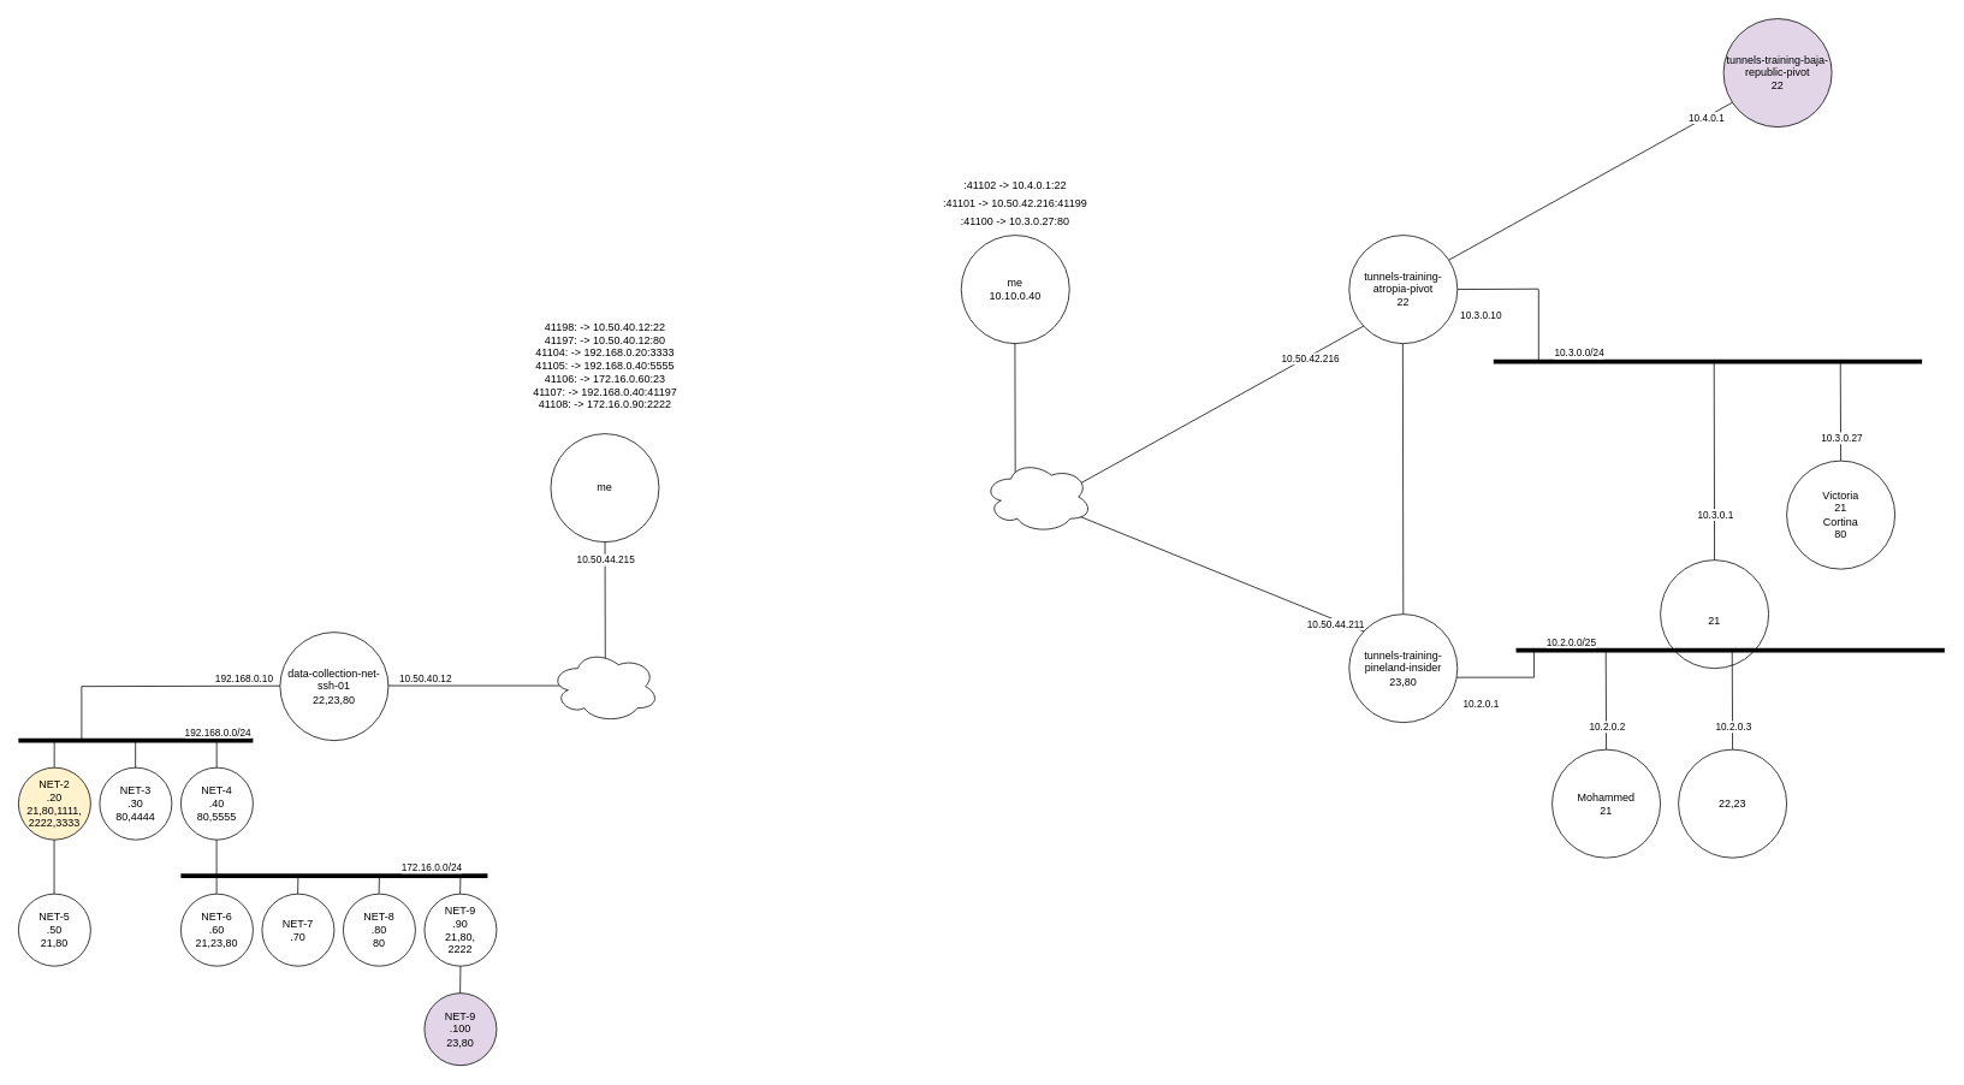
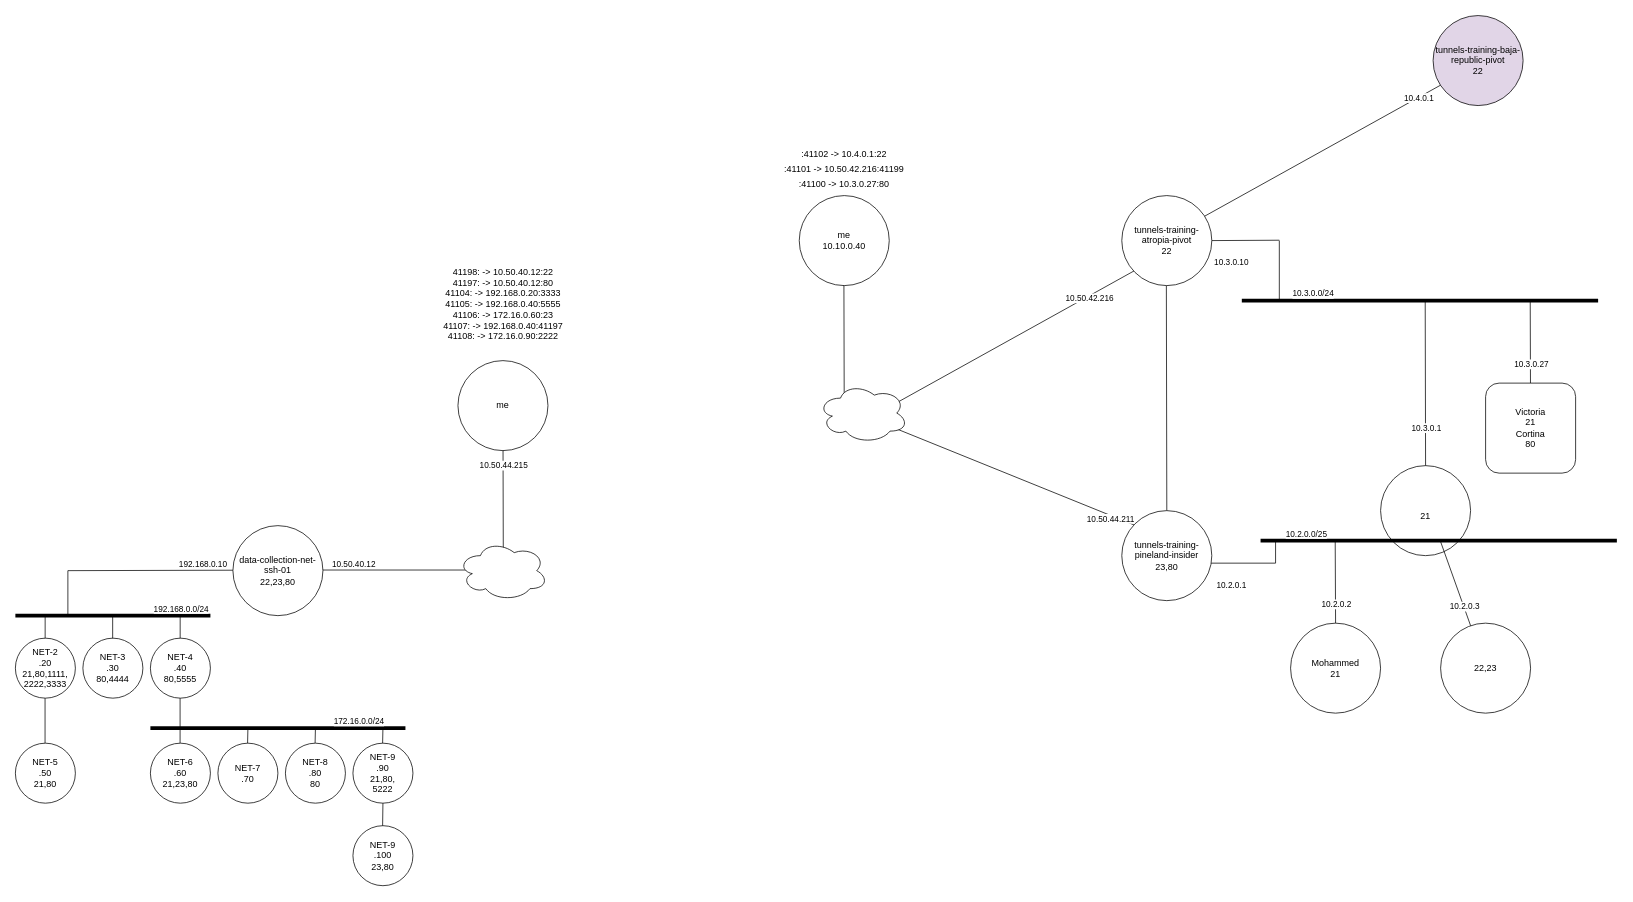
- <mxCell id="30" value="Victoria&lt;br&gt;21&lt;br&gt;Cortina&lt;br&gt;80" style="ellipse;whiteSpace=wrap;html=1;" parent="1" vertex="1"><mxGeometry x="1980" y="510" width="120" height="120" as="geometry" /></mxCell>
+ <mxCell id="30" value="Victoria&lt;br&gt;21&lt;br&gt;Cortina&lt;br&gt;80" style="whiteSpace=wrap;html=1;rounded=1;" parent="1" vertex="1"><mxGeometry x="1980" y="510" width="120" height="120" as="geometry" /></mxCell>
- <mxCell id="55" value="NET-2&lt;br&gt;.20&lt;br&gt;21,80,1111,&lt;br&gt;2222,3333" style="ellipse;whiteSpace=wrap;html=1;aspect=fixed;fillColor=#fff2cc;" vertex="1" parent="1"><mxGeometry x="20" y="850" width="80" height="80" as="geometry" /></mxCell>
+ <mxCell id="55" value="NET-2&lt;br&gt;.20&lt;br&gt;21,80,1111,&lt;br&gt;2222,3333" style="ellipse;whiteSpace=wrap;html=1;aspect=fixed;" vertex="1" parent="1"><mxGeometry x="20" y="850" width="80" height="80" as="geometry" /></mxCell>
- <mxCell id="44" value="22,23" style="ellipse;whiteSpace=wrap;html=1;" parent="1" vertex="1"><mxGeometry x="1860" y="830" width="120" height="120" as="geometry" /></mxCell>
+ <mxCell id="44" value="22,23" style="ellipse;whiteSpace=wrap;html=1;" parent="1" vertex="1"><mxGeometry x="1920" y="830" width="120" height="120" as="geometry" /></mxCell>
- <mxCell id="70" value="NET-9&lt;br&gt;.90&lt;br&gt;21,80,&lt;br&gt;2222" style="ellipse;whiteSpace=wrap;html=1;aspect=fixed;" vertex="1" parent="1"><mxGeometry x="470" y="990" width="80" height="80" as="geometry" /></mxCell>
+ <mxCell id="70" value="NET-9&lt;br&gt;.90&lt;br&gt;21,80,&lt;br&gt;5222" style="ellipse;whiteSpace=wrap;html=1;aspect=fixed;" vertex="1" parent="1"><mxGeometry x="470" y="990" width="80" height="80" as="geometry" /></mxCell>
- <mxCell id="71" value="NET-9&lt;br&gt;.100&lt;br&gt;23,80" style="ellipse;whiteSpace=wrap;html=1;aspect=fixed;fillColor=#e1d5e7;" vertex="1" parent="1"><mxGeometry x="470" y="1100" width="80" height="80" as="geometry" /></mxCell>
+ <mxCell id="71" value="NET-9&lt;br&gt;.100&lt;br&gt;23,80" style="ellipse;whiteSpace=wrap;html=1;aspect=fixed;" vertex="1" parent="1"><mxGeometry x="470" y="1100" width="80" height="80" as="geometry" /></mxCell>
